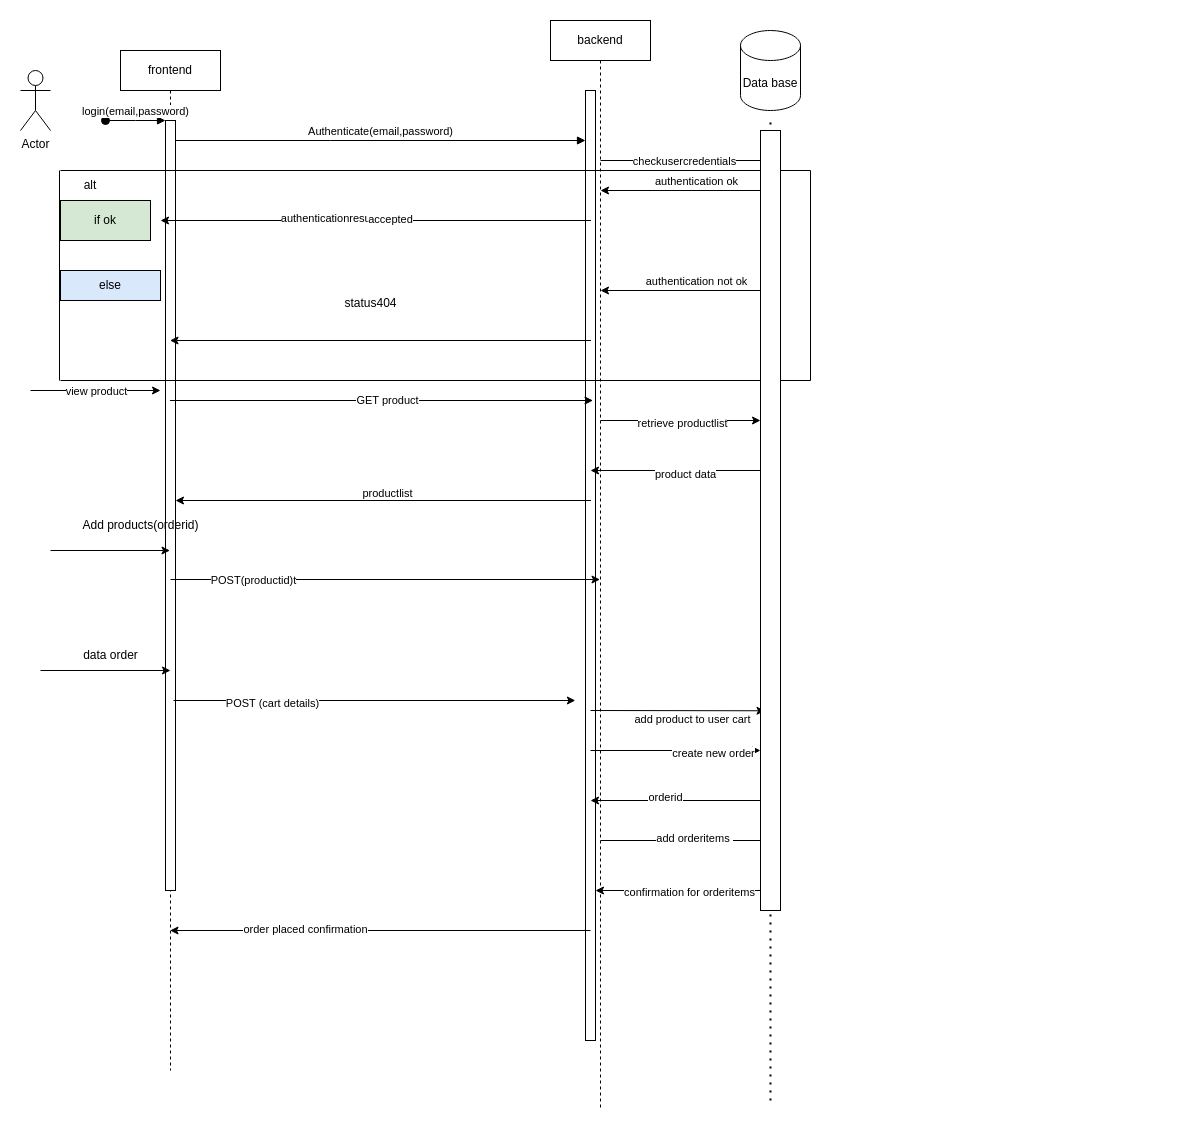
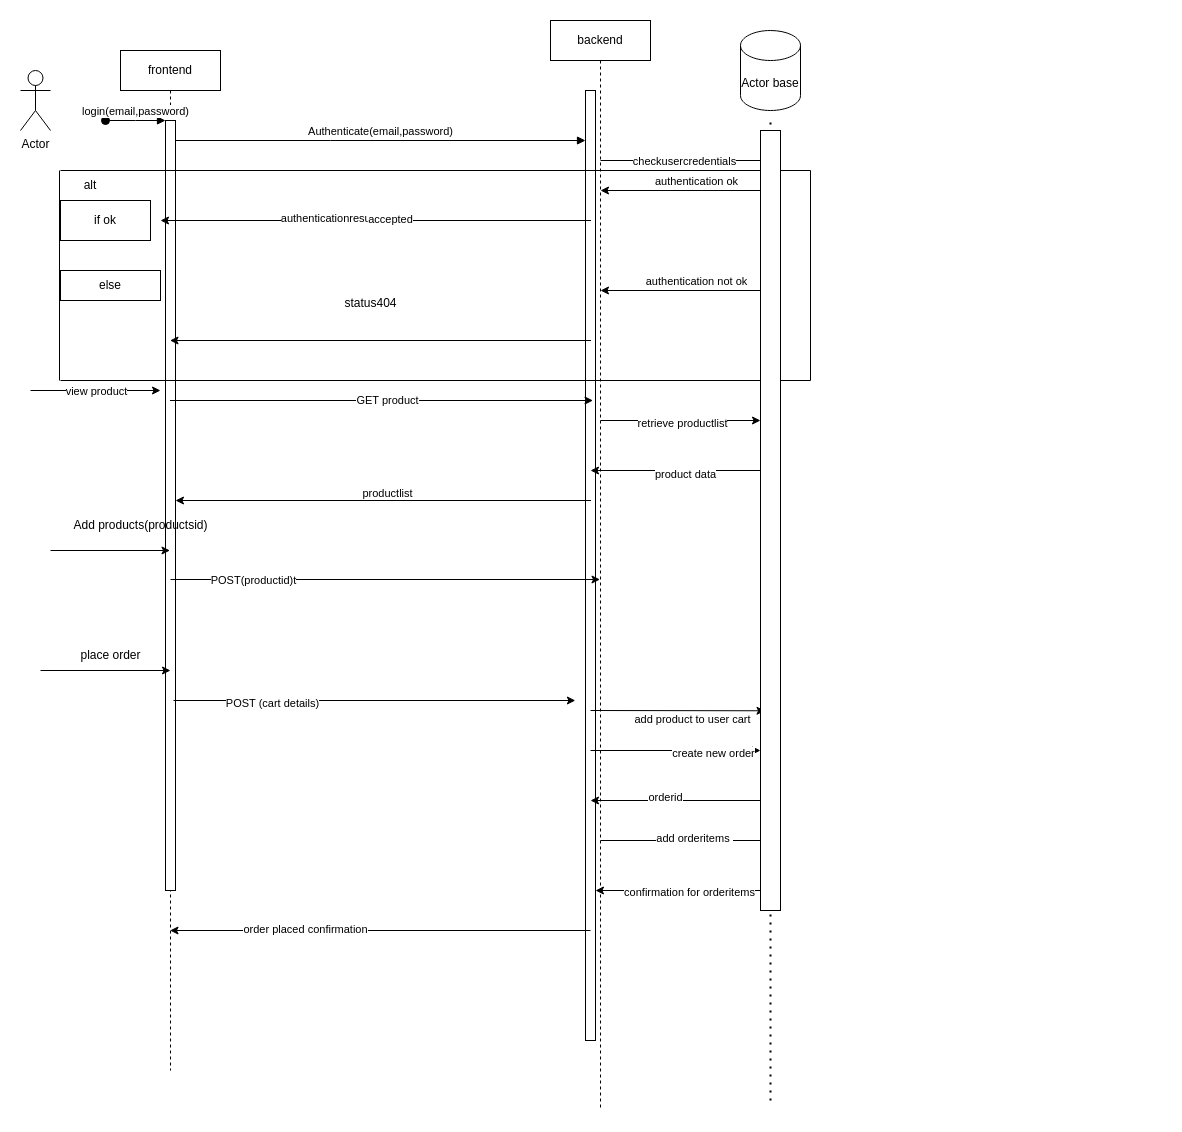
- <mxCell id="9" value="Data base" style="shape=cylinder3;whiteSpace=wrap;html=1;boundedLbl=1;backgroundOutline=1;size=15;" vertex="1" parent="1"><mxGeometry x="740" width="60" height="80" as="geometry" y="30" /></mxCell>
+ <mxCell id="9" value="Actor base" style="shape=cylinder3;whiteSpace=wrap;html=1;boundedLbl=1;backgroundOutline=1;size=15;" vertex="1" parent="1"><mxGeometry x="740" width="60" height="80" as="geometry" y="30" /></mxCell>
- <mxCell id="59" value="if ok" style="whiteSpace=wrap;html=1;fillColor=#d5e8d4;" vertex="1" parent="1"><mxGeometry x="60" y="200" width="90" height="40" as="geometry" /></mxCell>
+ <mxCell id="59" value="if ok" style="whiteSpace=wrap;html=1;" vertex="1" parent="1"><mxGeometry x="60" y="200" width="90" height="40" as="geometry" /></mxCell>
- <mxCell id="60" value="else" style="rounded=0;whiteSpace=wrap;html=1;fillColor=#dae8fc;" vertex="1" parent="1"><mxGeometry x="60" y="270" width="100" height="30" as="geometry" /></mxCell>
+ <mxCell id="60" value="else" style="rounded=0;whiteSpace=wrap;html=1;" vertex="1" parent="1"><mxGeometry x="60" y="270" width="100" height="30" as="geometry" /></mxCell>
- <mxCell id="26" value="Add products(orderid)" style="text;html=1;align=center;verticalAlign=middle;resizable=0;points=[];autosize=1;strokeColor=none;fillColor=none;" vertex="1" parent="1"><mxGeometry x="60" y="510" width="160" height="30" as="geometry" /></mxCell>
+ <mxCell id="26" value="Add products(productsid)" style="text;html=1;align=center;verticalAlign=middle;resizable=0;points=[];autosize=1;strokeColor=none;fillColor=none;" vertex="1" parent="1"><mxGeometry x="60" y="510" width="160" height="30" as="geometry" /></mxCell>
- <mxCell id="34" value="data order" style="text;html=1;align=center;verticalAlign=middle;resizable=0;points=[];autosize=1;strokeColor=none;fillColor=none;" vertex="1" parent="1"><mxGeometry x="70" y="640" width="80" height="30" as="geometry" /></mxCell>
+ <mxCell id="34" value="place order" style="text;html=1;align=center;verticalAlign=middle;resizable=0;points=[];autosize=1;strokeColor=none;fillColor=none;" vertex="1" parent="1"><mxGeometry x="70" y="640" width="80" height="30" as="geometry" /></mxCell>
